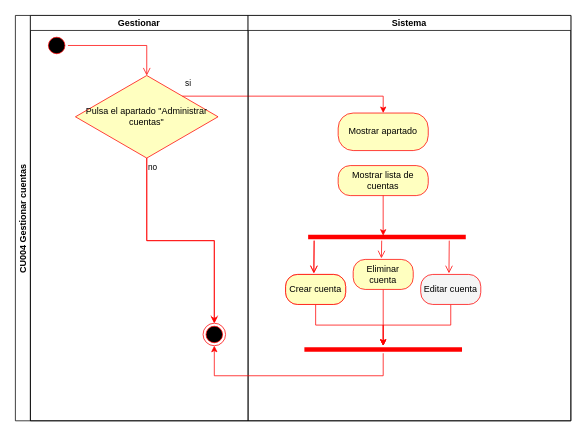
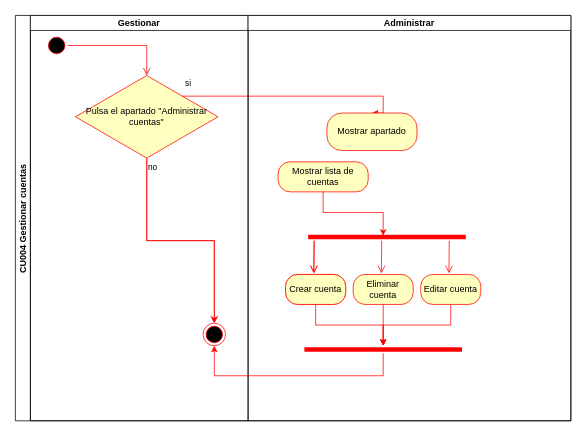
- <mxCell id="12" value="Sistema" style="swimlane;startSize=20;" parent="2" vertex="1"><mxGeometry x="310" width="430" height="540" as="geometry" /></mxCell>
+ <mxCell id="12" value="Administrar" style="swimlane;startSize=20;" parent="2" vertex="1"><mxGeometry x="310" width="430" height="540" as="geometry" /></mxCell>
- <mxCell id="13" value="Mostrar apartado" style="rounded=1;whiteSpace=wrap;html=1;arcSize=40;fontColor=#000000;fillColor=#ffffc0;strokeColor=#ff0000;" parent="12" vertex="1"><mxGeometry x="120" y="130" width="120" height="50" as="geometry" /></mxCell>
+ <mxCell id="13" value="Mostrar apartado" style="rounded=1;whiteSpace=wrap;html=1;arcSize=40;fontColor=#000000;fillColor=#ffffc0;strokeColor=#ff0000;" parent="12" vertex="1"><mxGeometry x="105" y="130" width="120" height="50" as="geometry" /></mxCell>
- <mxCell id="14" value="Mostrar lista de cuentas" style="rounded=1;whiteSpace=wrap;html=1;arcSize=40;fontColor=#000000;fillColor=#ffffc0;strokeColor=light-dark(#ff0000, #ededed);" parent="12" vertex="1"><mxGeometry x="120" y="200" width="120" height="40" as="geometry" /></mxCell>
+ <mxCell id="14" value="Mostrar lista de cuentas" style="rounded=1;whiteSpace=wrap;html=1;arcSize=40;fontColor=#000000;fillColor=#ffffc0;strokeColor=light-dark(#ff0000, #ededed);" parent="12" vertex="1"><mxGeometry x="40" y="195" width="120" height="40" as="geometry" /></mxCell>
- <mxCell id="20" value="Eliminar cuenta" style="rounded=1;whiteSpace=wrap;html=1;arcSize=40;fontColor=#000000;fillColor=#ffffc0;strokeColor=#ff0000;" parent="12" vertex="1"><mxGeometry x="140" y="325" width="80" height="40" as="geometry" /></mxCell>
+ <mxCell id="20" value="Eliminar cuenta" style="rounded=1;whiteSpace=wrap;html=1;arcSize=40;fontColor=#000000;fillColor=#ffffc0;strokeColor=#ff0000;" parent="12" vertex="1"><mxGeometry x="140" y="345" width="80" height="40" as="geometry" /></mxCell>
- <mxCell id="23" value="Editar cuenta" style="rounded=1;whiteSpace=wrap;html=1;arcSize=40;fontColor=#000000;fillColor=#f5f5f5;strokeColor=#ff0000;" parent="12" vertex="1"><mxGeometry x="230" y="345" width="80" height="40" as="geometry" /></mxCell>
+ <mxCell id="23" value="Editar cuenta" style="rounded=1;whiteSpace=wrap;html=1;arcSize=40;fontColor=#000000;fillColor=#ffffc0;strokeColor=#ff0000;" parent="12" vertex="1"><mxGeometry x="230" y="345" width="80" height="40" as="geometry" /></mxCell>
